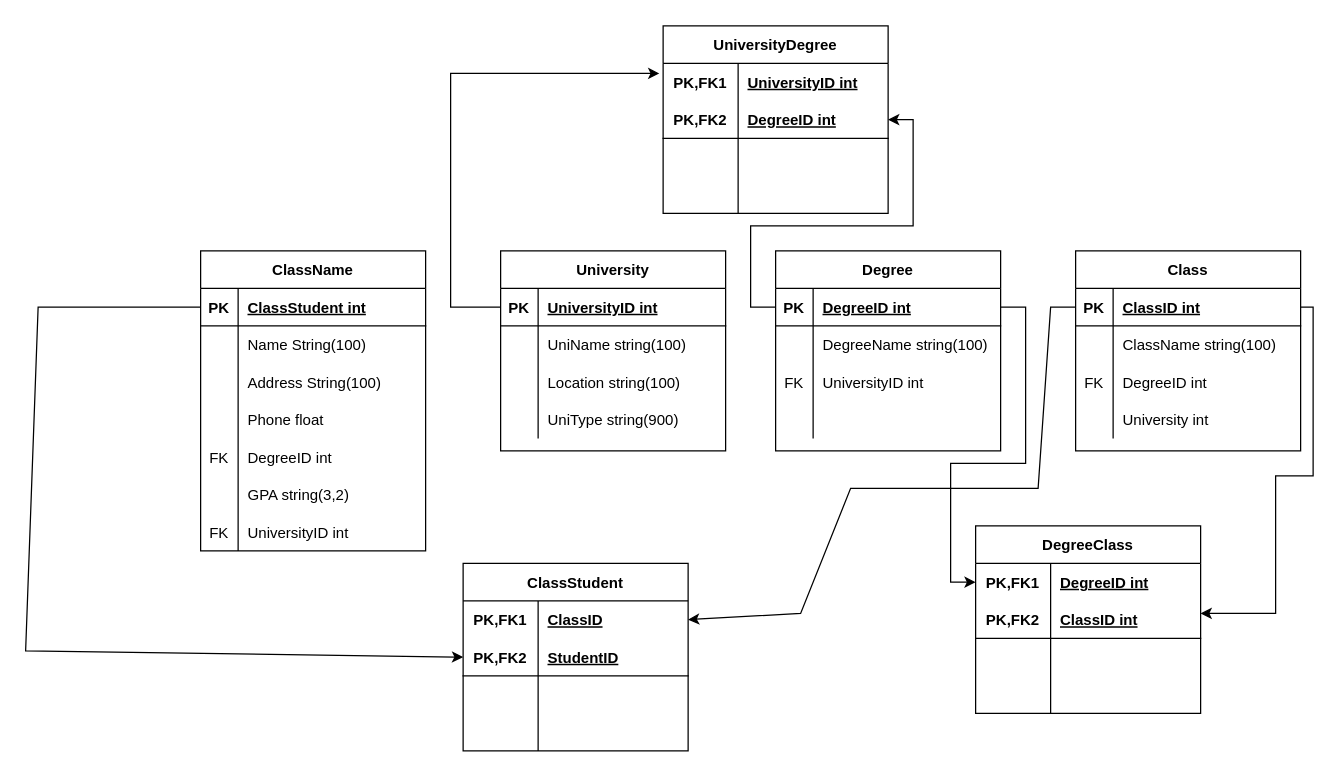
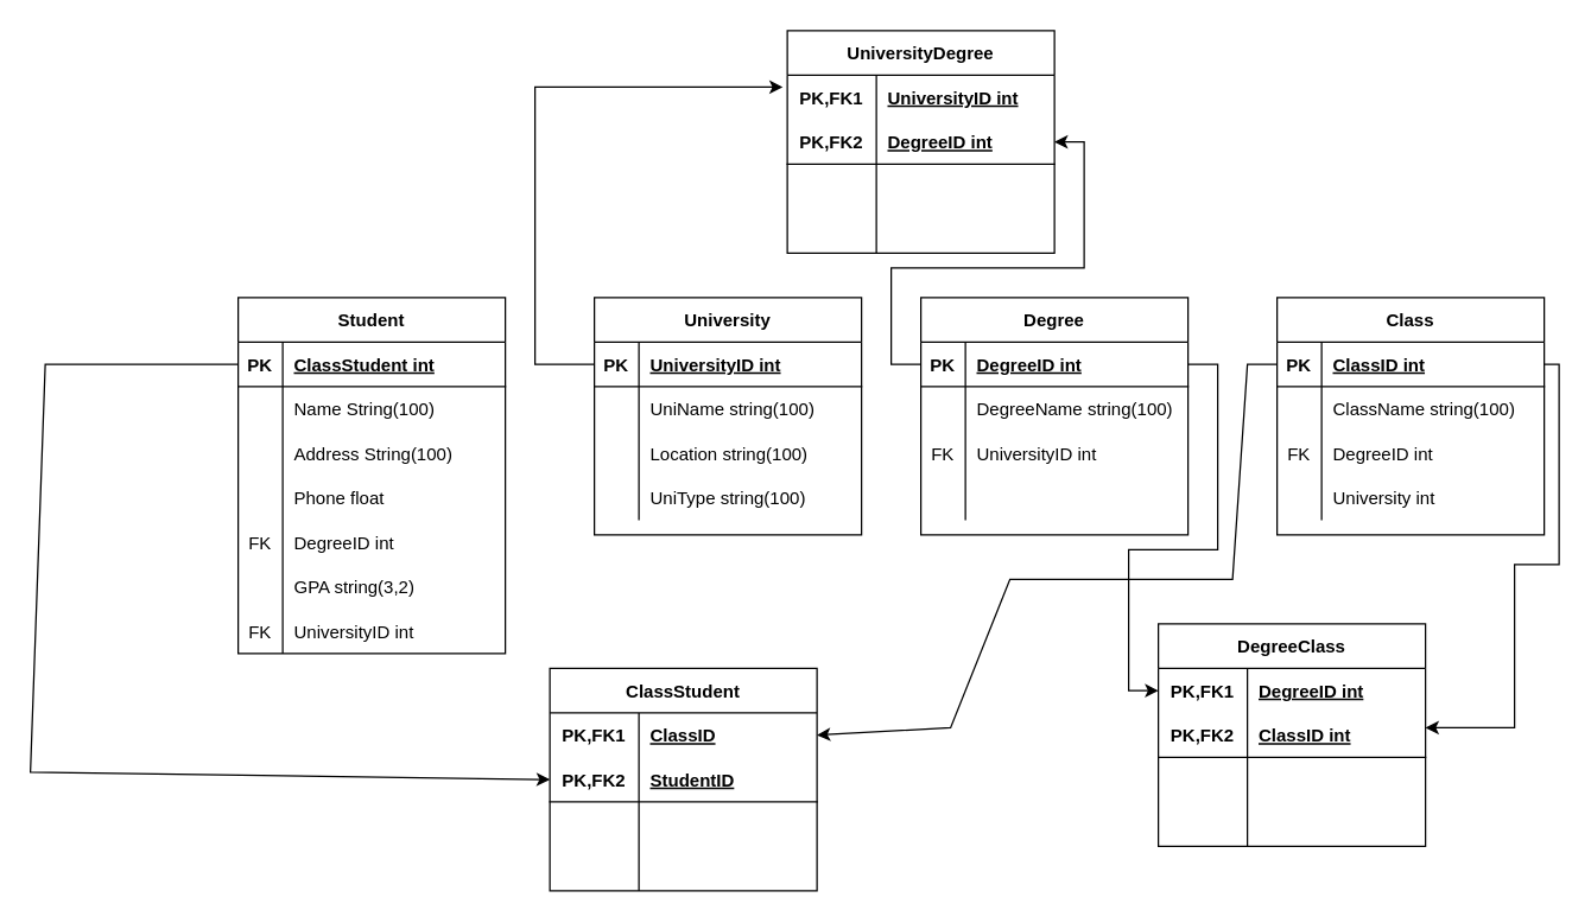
- <mxCell id="2" value="ClassName" style="shape=table;startSize=30;container=1;collapsible=1;childLayout=tableLayout;fixedRows=1;rowLines=0;fontStyle=1;align=center;resizeLast=1;" vertex="1" parent="1"><mxGeometry x="160" y="200" width="180" height="240" as="geometry" /></mxCell>
+ <mxCell id="2" value="Student" style="shape=table;startSize=30;container=1;collapsible=1;childLayout=tableLayout;fixedRows=1;rowLines=0;fontStyle=1;align=center;resizeLast=1;" vertex="1" parent="1"><mxGeometry x="160" y="200" width="180" height="240" as="geometry" /></mxCell>
- <mxCell id="36" value="UniType string(900)" style="shape=partialRectangle;connectable=0;fillColor=none;top=0;left=0;bottom=0;right=0;align=left;spacingLeft=6;overflow=hidden;" vertex="1" parent="34"><mxGeometry x="30" width="150" height="30" as="geometry"><mxRectangle width="150" height="30" as="alternateBounds" /></mxGeometry></mxCell>
+ <mxCell id="36" value="UniType string(100)" style="shape=partialRectangle;connectable=0;fillColor=none;top=0;left=0;bottom=0;right=0;align=left;spacingLeft=6;overflow=hidden;" vertex="1" parent="34"><mxGeometry x="30" width="150" height="30" as="geometry"><mxRectangle width="150" height="30" as="alternateBounds" /></mxGeometry></mxCell>
